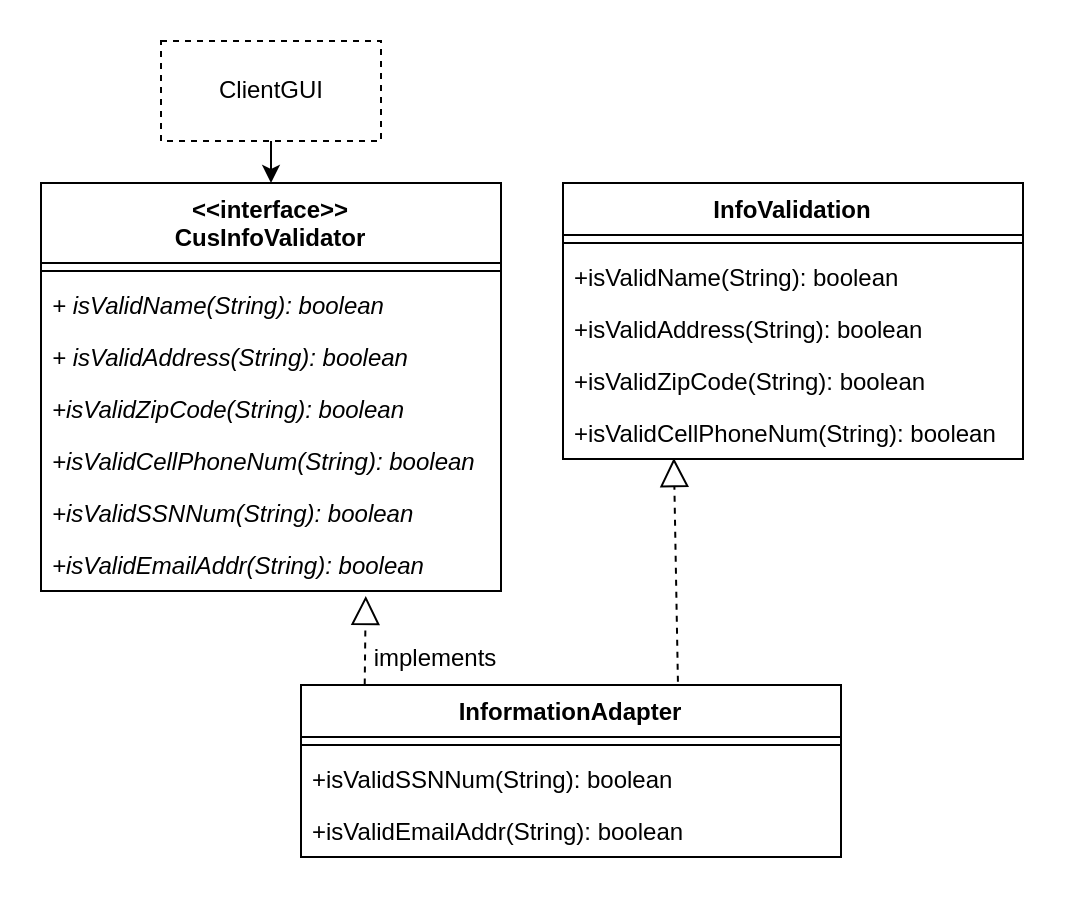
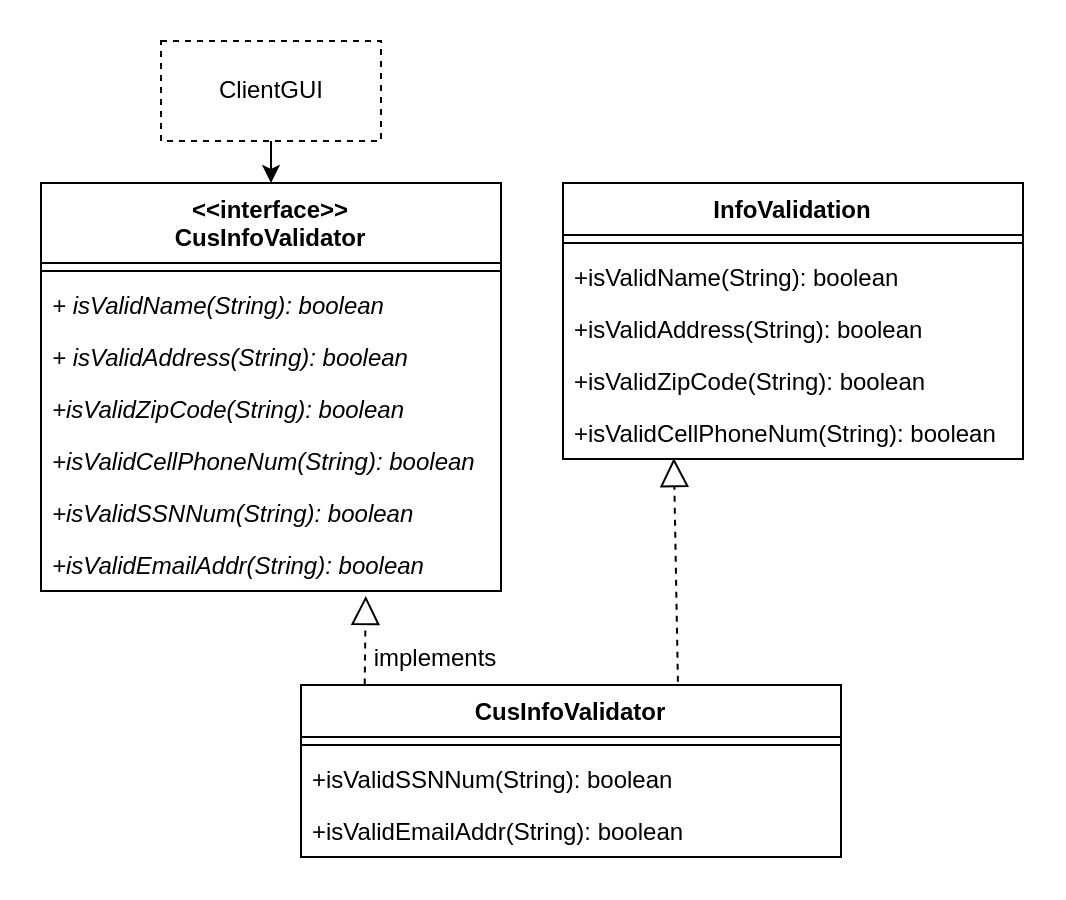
- <mxCell id="18" value="InformationAdapter" style="swimlane;fontStyle=1;align=center;verticalAlign=top;childLayout=stackLayout;horizontal=1;startSize=26;horizontalStack=0;resizeParent=1;resizeParentMax=0;resizeLast=0;collapsible=1;marginBottom=0;" vertex="1" parent="1"><mxGeometry x="150" y="342" width="270" height="86" as="geometry" /></mxCell>
+ <mxCell id="18" value="CusInfoValidator" style="swimlane;fontStyle=1;align=center;verticalAlign=top;childLayout=stackLayout;horizontal=1;startSize=26;horizontalStack=0;resizeParent=1;resizeParentMax=0;resizeLast=0;collapsible=1;marginBottom=0;" vertex="1" parent="1"><mxGeometry x="150" y="342" width="270" height="86" as="geometry" /></mxCell>
